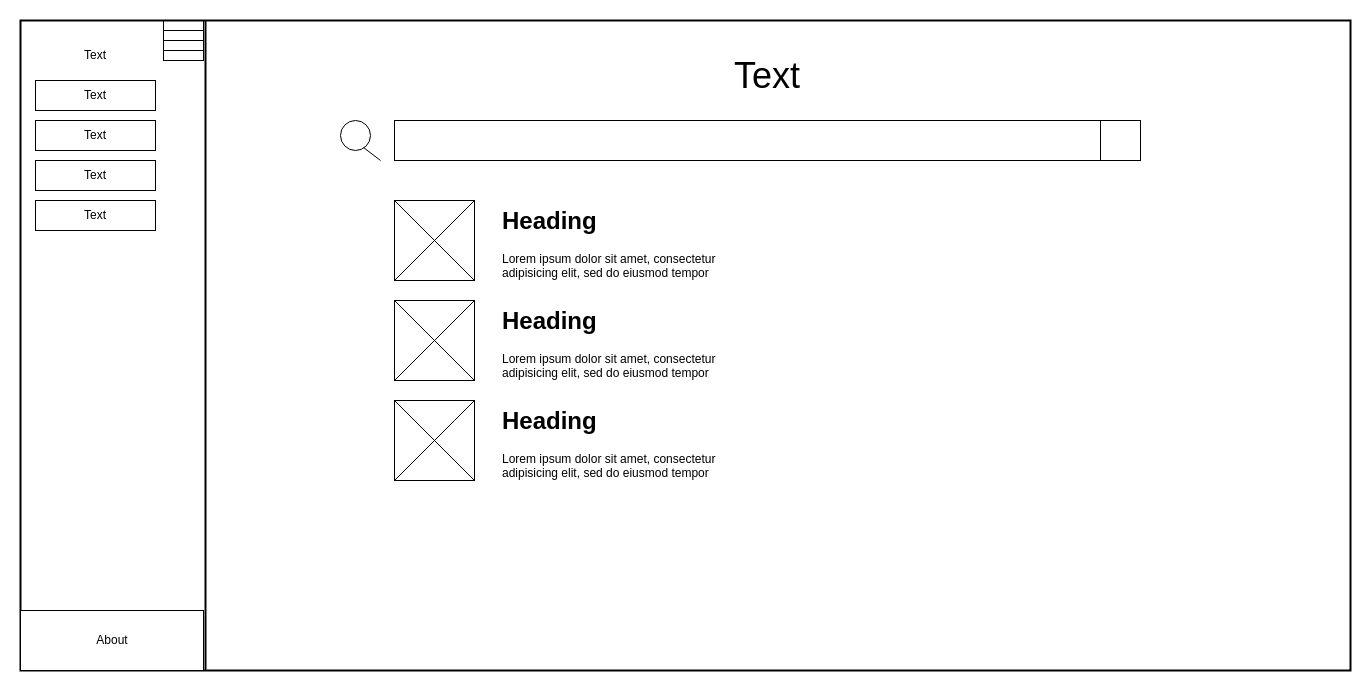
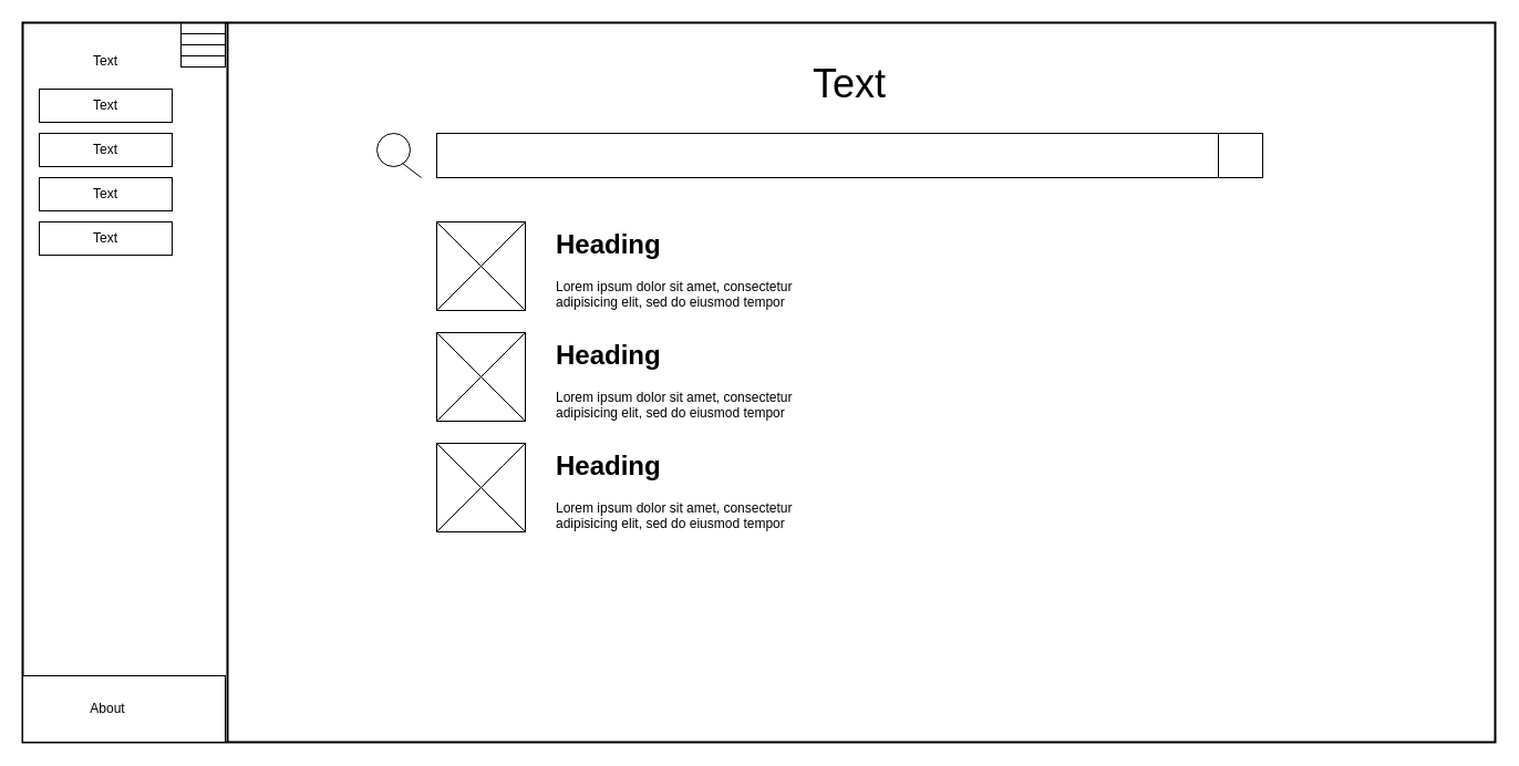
- <mxCell id="36" value="About" style="text;html=1;align=center;verticalAlign=middle;whiteSpace=wrap;rounded=0;" vertex="1" parent="1"><mxGeometry x="82" y="625" width="60" height="30" as="geometry" /></mxCell>
+ <mxCell id="36" value="About" style="text;html=1;align=center;verticalAlign=middle;whiteSpace=wrap;rounded=0;" vertex="1" parent="1"><mxGeometry x="67" y="625" width="60" height="30" as="geometry" /></mxCell>
